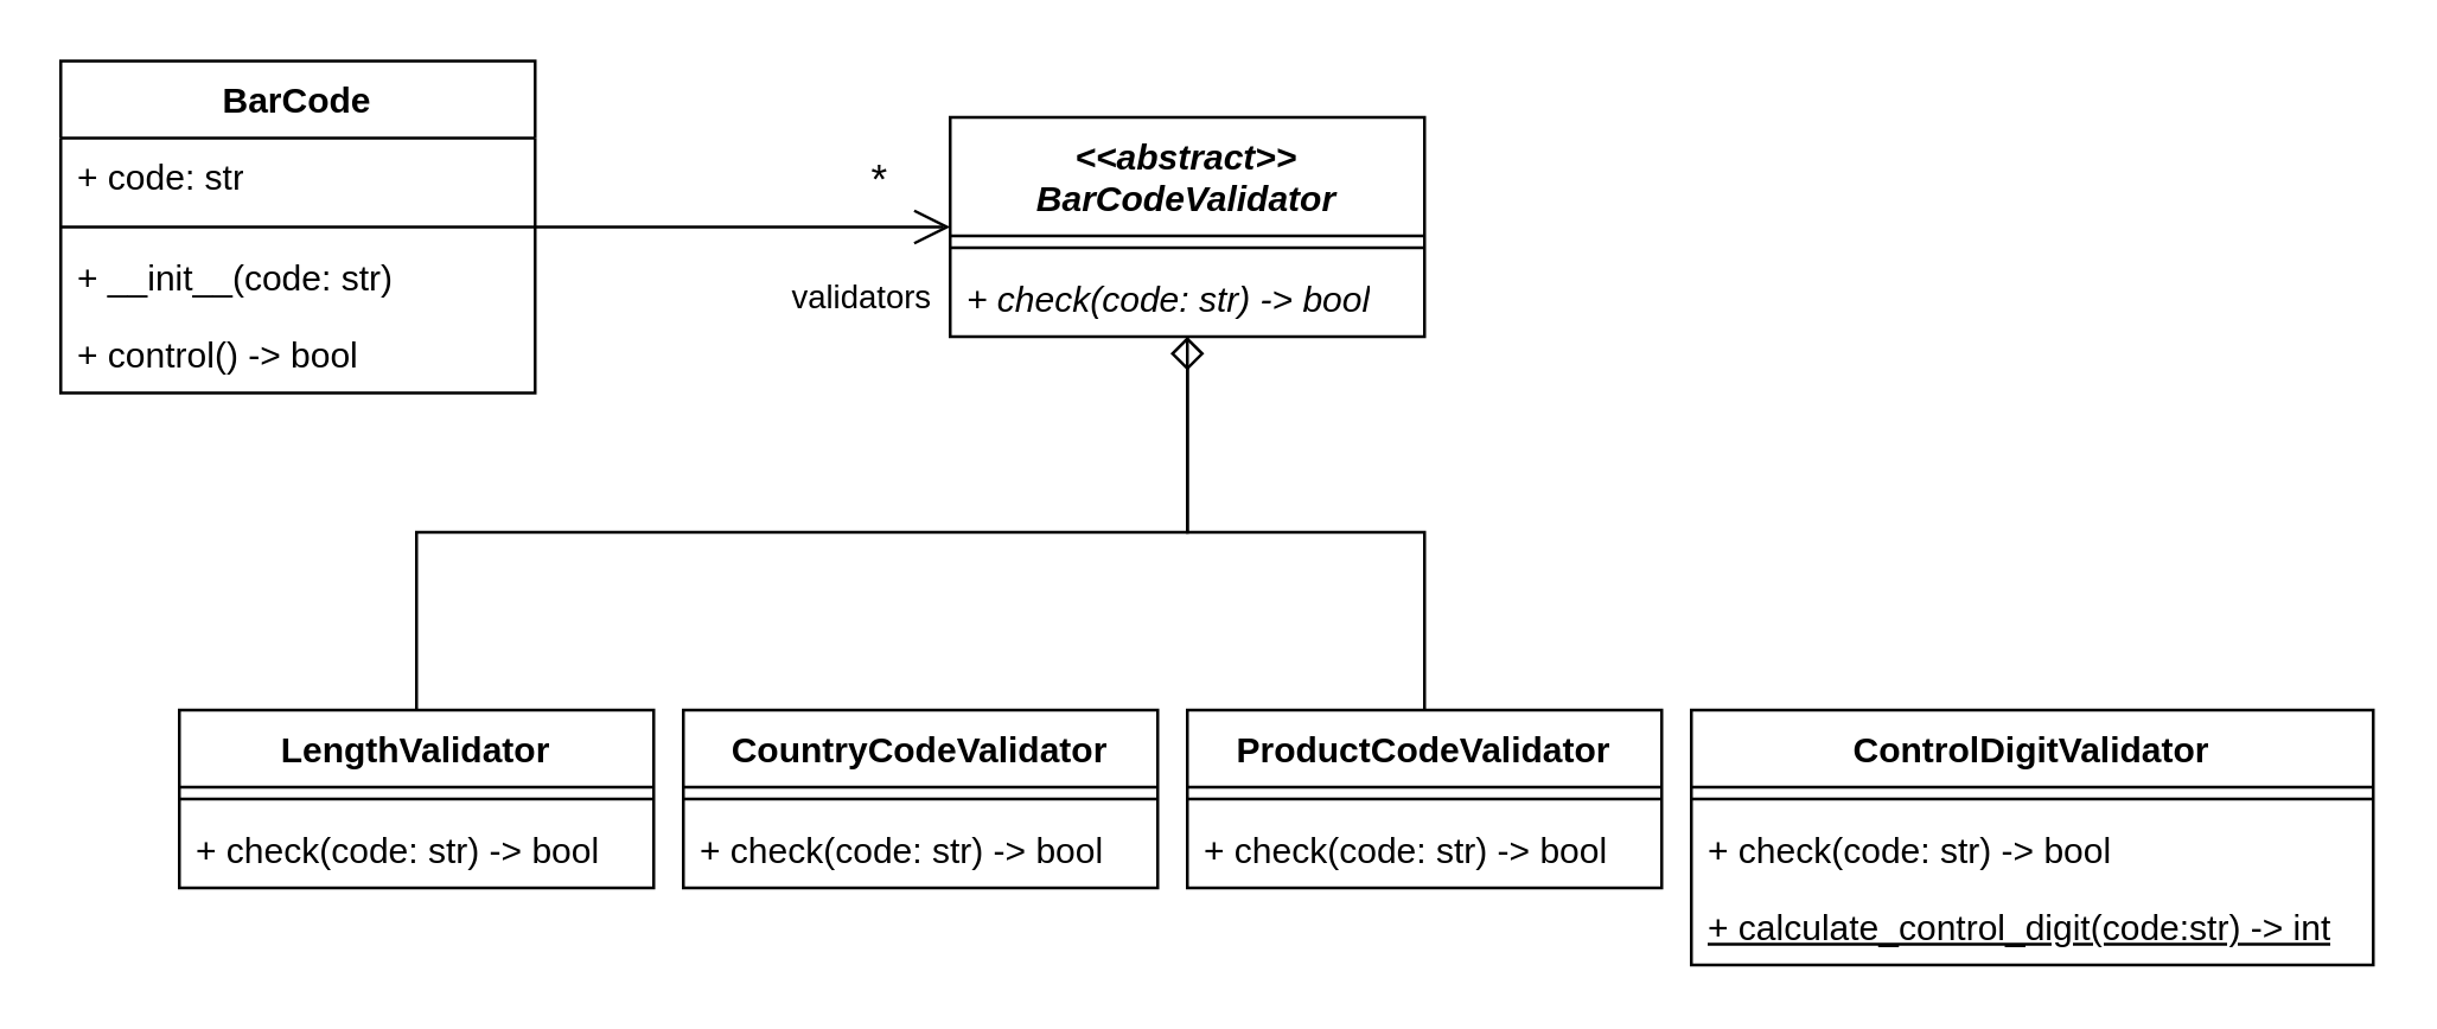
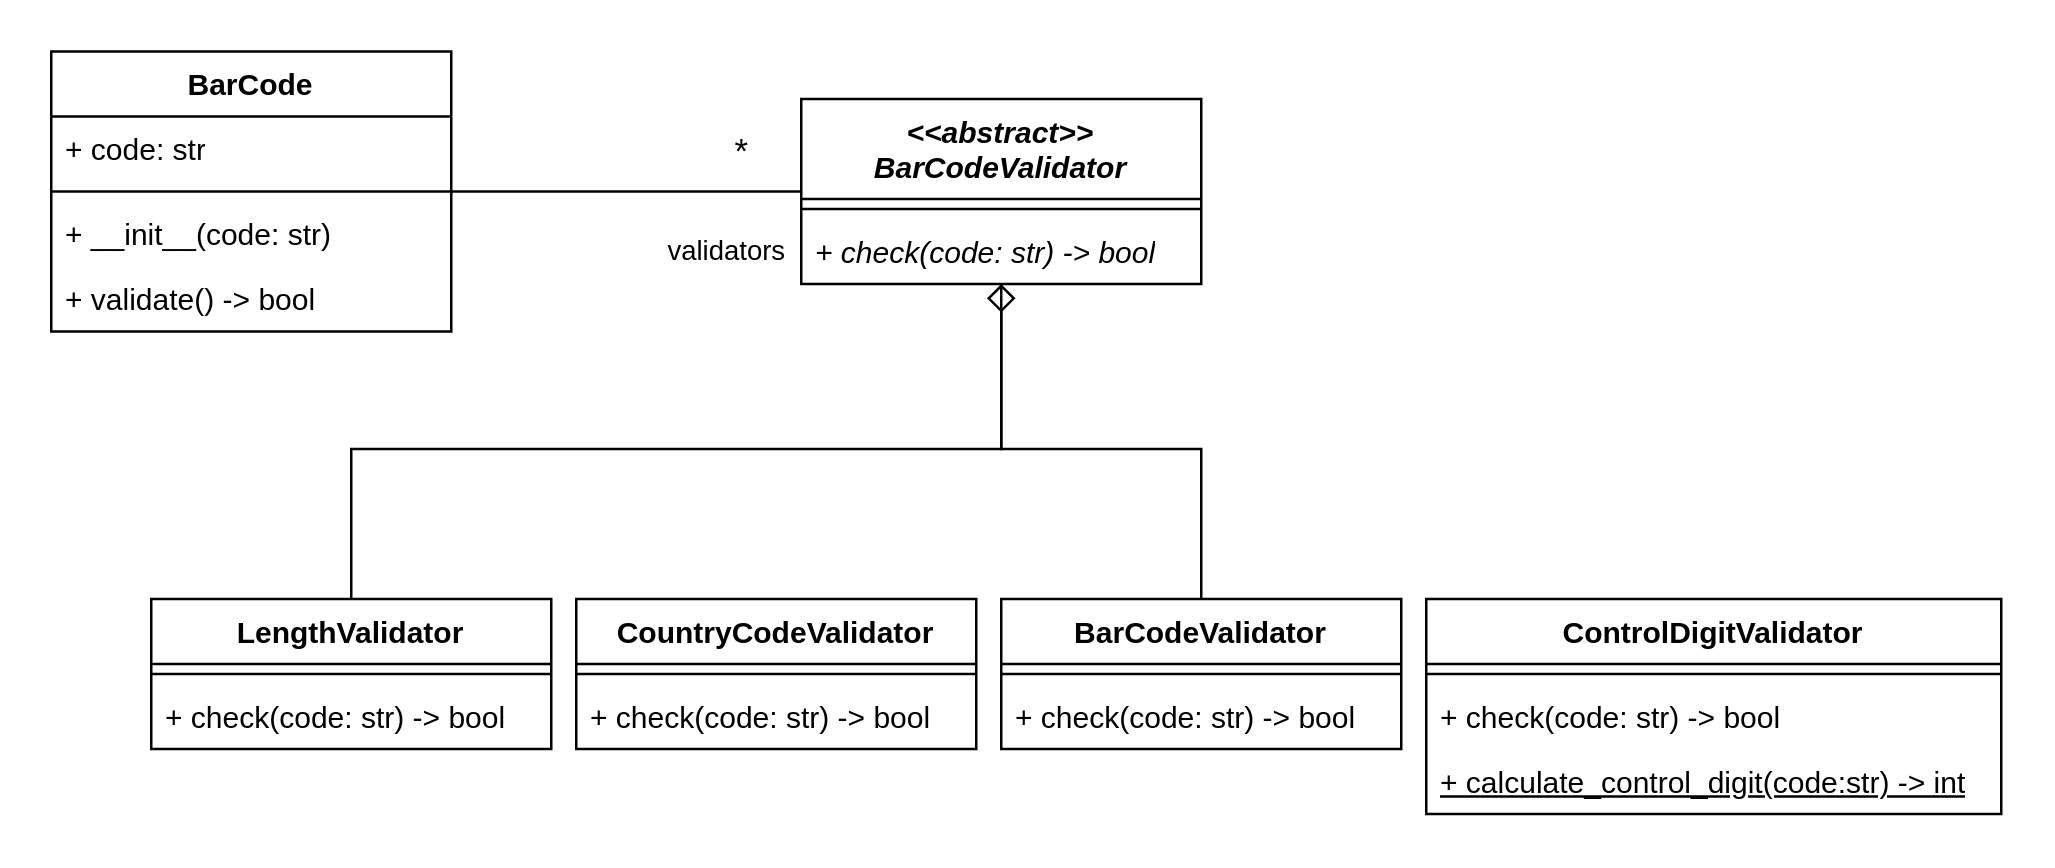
- <mxCell id="2" style="edgeStyle=orthogonalEdgeStyle;rounded=0;hachureGap=4;orthogonalLoop=1;jettySize=auto;html=1;fontFamily=Architects Daughter;fontSource=https%3A%2F%2Ffonts.googleapis.com%2Fcss%3Ffamily%3DArchitects%2BDaughter;endArrow=open;endFill=0;endSize=10;" edge="1" parent="1" source="5" target="14"><mxGeometry relative="1" as="geometry" /></mxCell>
+ <mxCell id="2" style="edgeStyle=orthogonalEdgeStyle;rounded=0;hachureGap=4;orthogonalLoop=1;jettySize=auto;html=1;fontFamily=Architects Daughter;fontSource=https%3A%2F%2Ffonts.googleapis.com%2Fcss%3Ffamily%3DArchitects%2BDaughter;endArrow=none;endFill=0;endSize=10;" edge="1" parent="1" source="5" target="14"><mxGeometry relative="1" as="geometry" /></mxCell>
- <mxCell id="9" value="+ control() -&amp;gt; bool" style="text;strokeColor=none;fillColor=none;align=left;verticalAlign=top;spacingLeft=4;spacingRight=4;overflow=hidden;rotatable=0;points=[[0,0.5],[1,0.5]];portConstraint=eastwest;whiteSpace=wrap;html=1;fontFamily=Helvetica;" vertex="1" parent="5"><mxGeometry y="86" width="160" height="26" as="geometry" /></mxCell>
+ <mxCell id="9" value="+ validate() -&amp;gt; bool" style="text;strokeColor=none;fillColor=none;align=left;verticalAlign=top;spacingLeft=4;spacingRight=4;overflow=hidden;rotatable=0;points=[[0,0.5],[1,0.5]];portConstraint=eastwest;whiteSpace=wrap;html=1;fontFamily=Helvetica;" vertex="1" parent="5"><mxGeometry y="86" width="160" height="26" as="geometry" /></mxCell>
- <mxCell id="21" value="ProductCodeValidator" style="swimlane;align=center;verticalAlign=top;childLayout=stackLayout;horizontal=1;startSize=26;horizontalStack=0;resizeParent=1;resizeParentMax=0;resizeLast=0;collapsible=1;marginBottom=0;whiteSpace=wrap;html=1;hachureGap=4;rounded=0;" vertex="1" parent="1"><mxGeometry x="400" y="239" width="160" height="60" as="geometry" /></mxCell>
+ <mxCell id="21" value="BarCodeValidator" style="swimlane;align=center;verticalAlign=top;childLayout=stackLayout;horizontal=1;startSize=26;horizontalStack=0;resizeParent=1;resizeParentMax=0;resizeLast=0;collapsible=1;marginBottom=0;whiteSpace=wrap;html=1;hachureGap=4;rounded=0;" vertex="1" parent="1"><mxGeometry x="400" y="239" width="160" height="60" as="geometry" /></mxCell>
